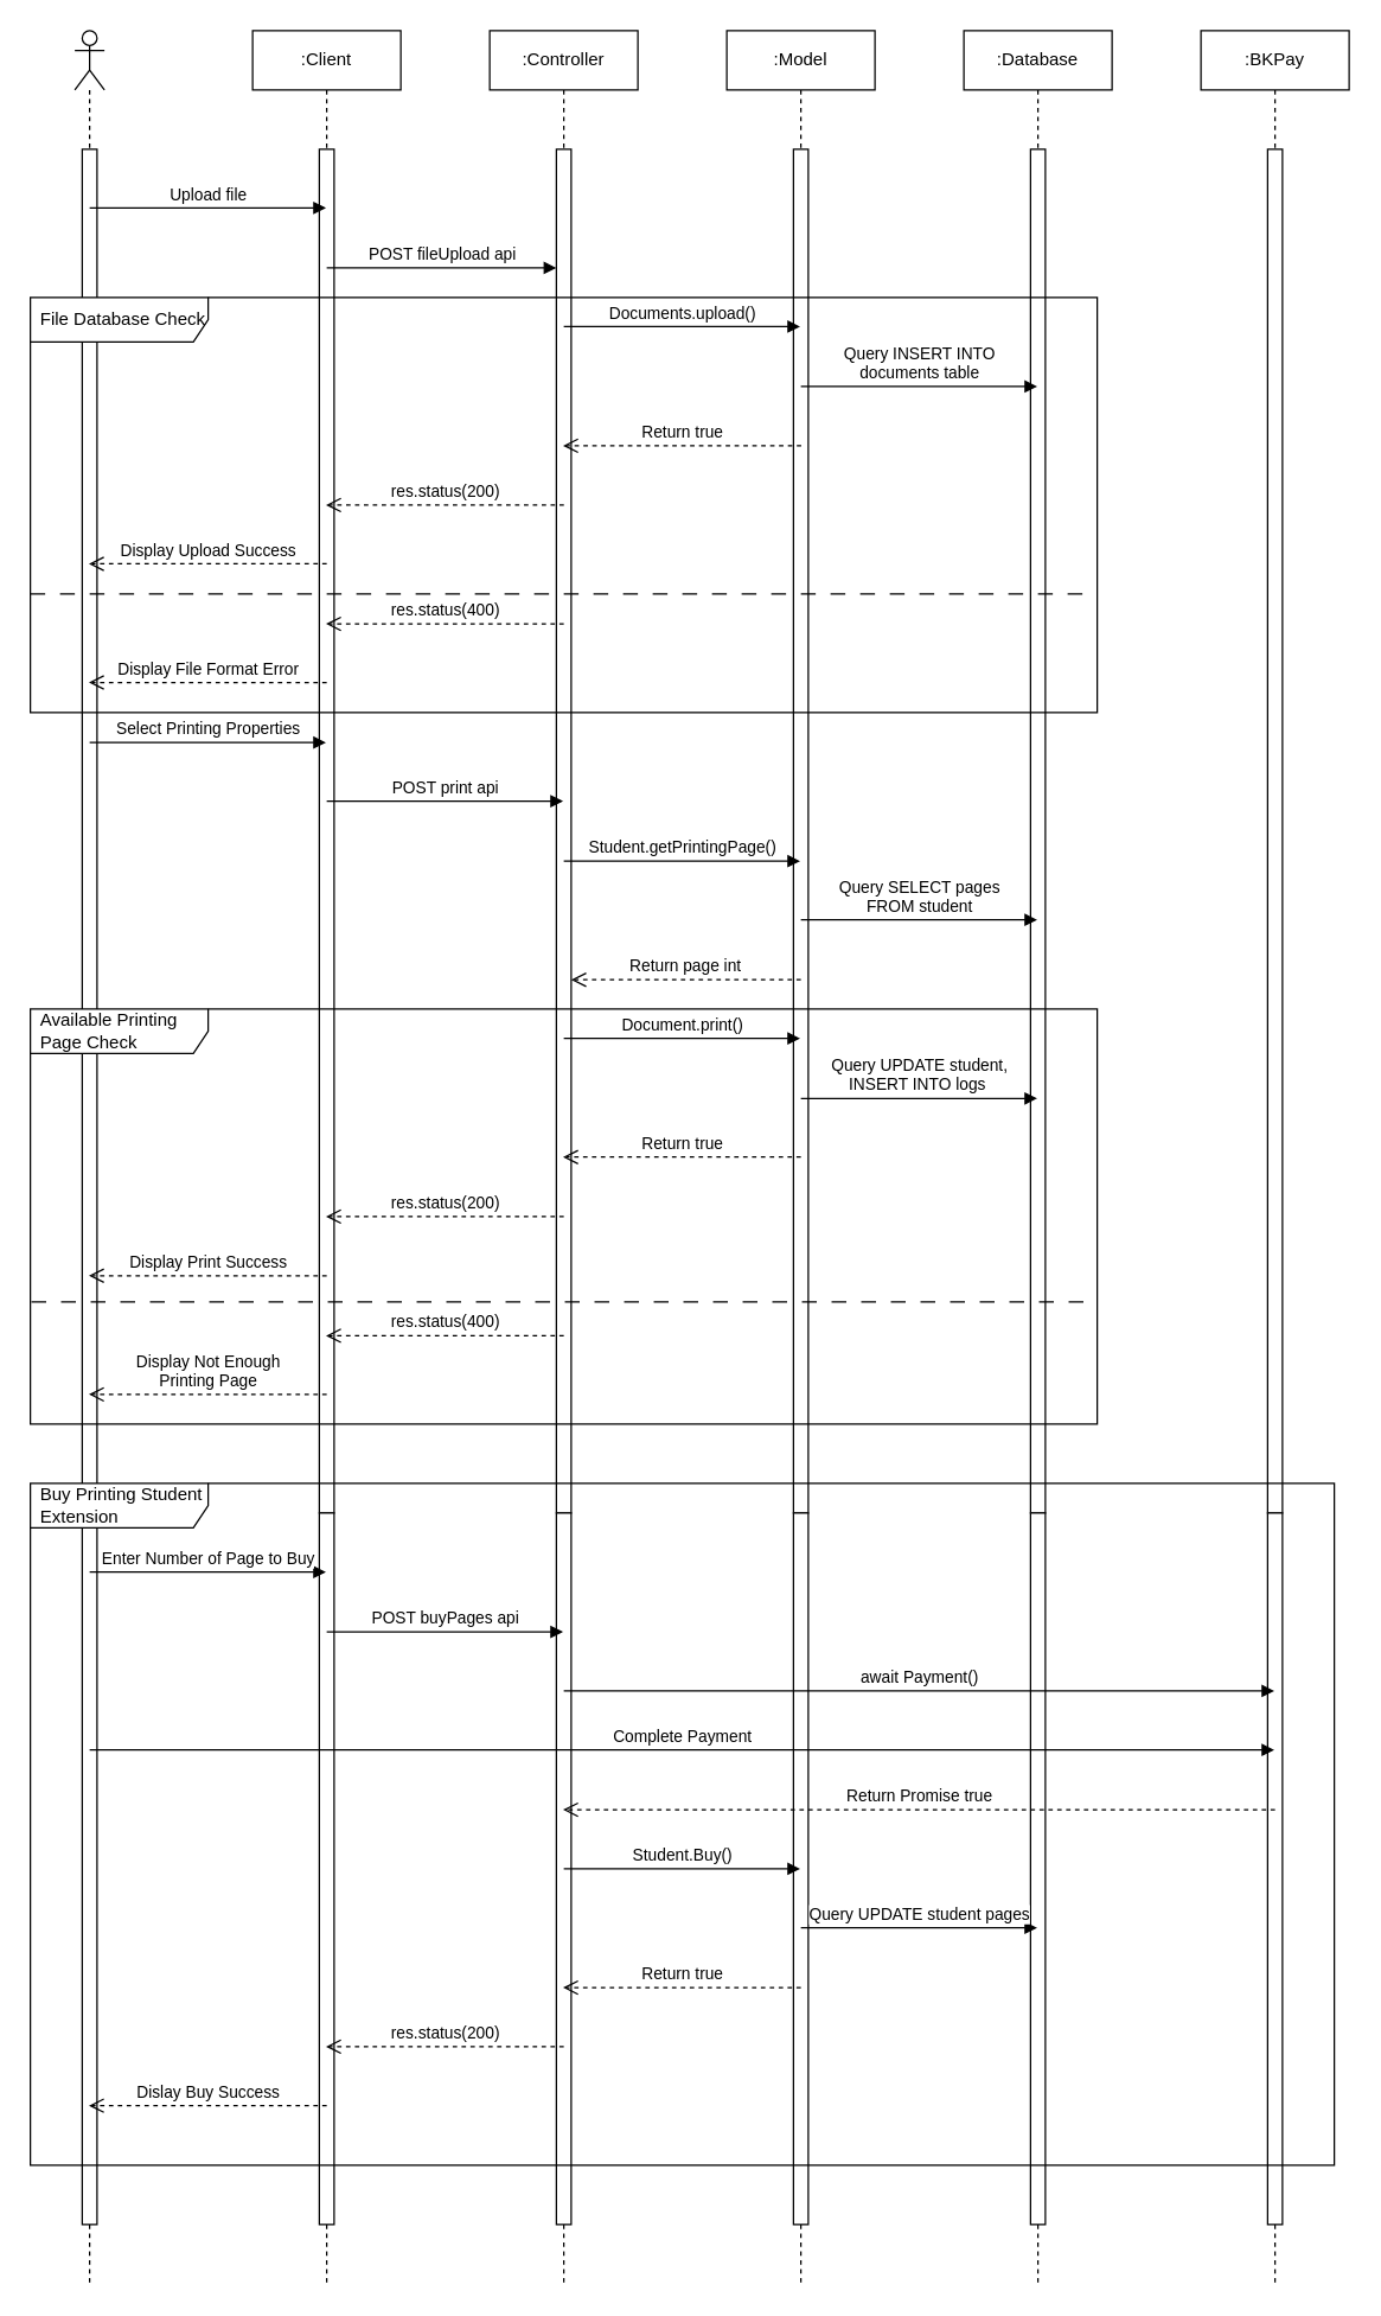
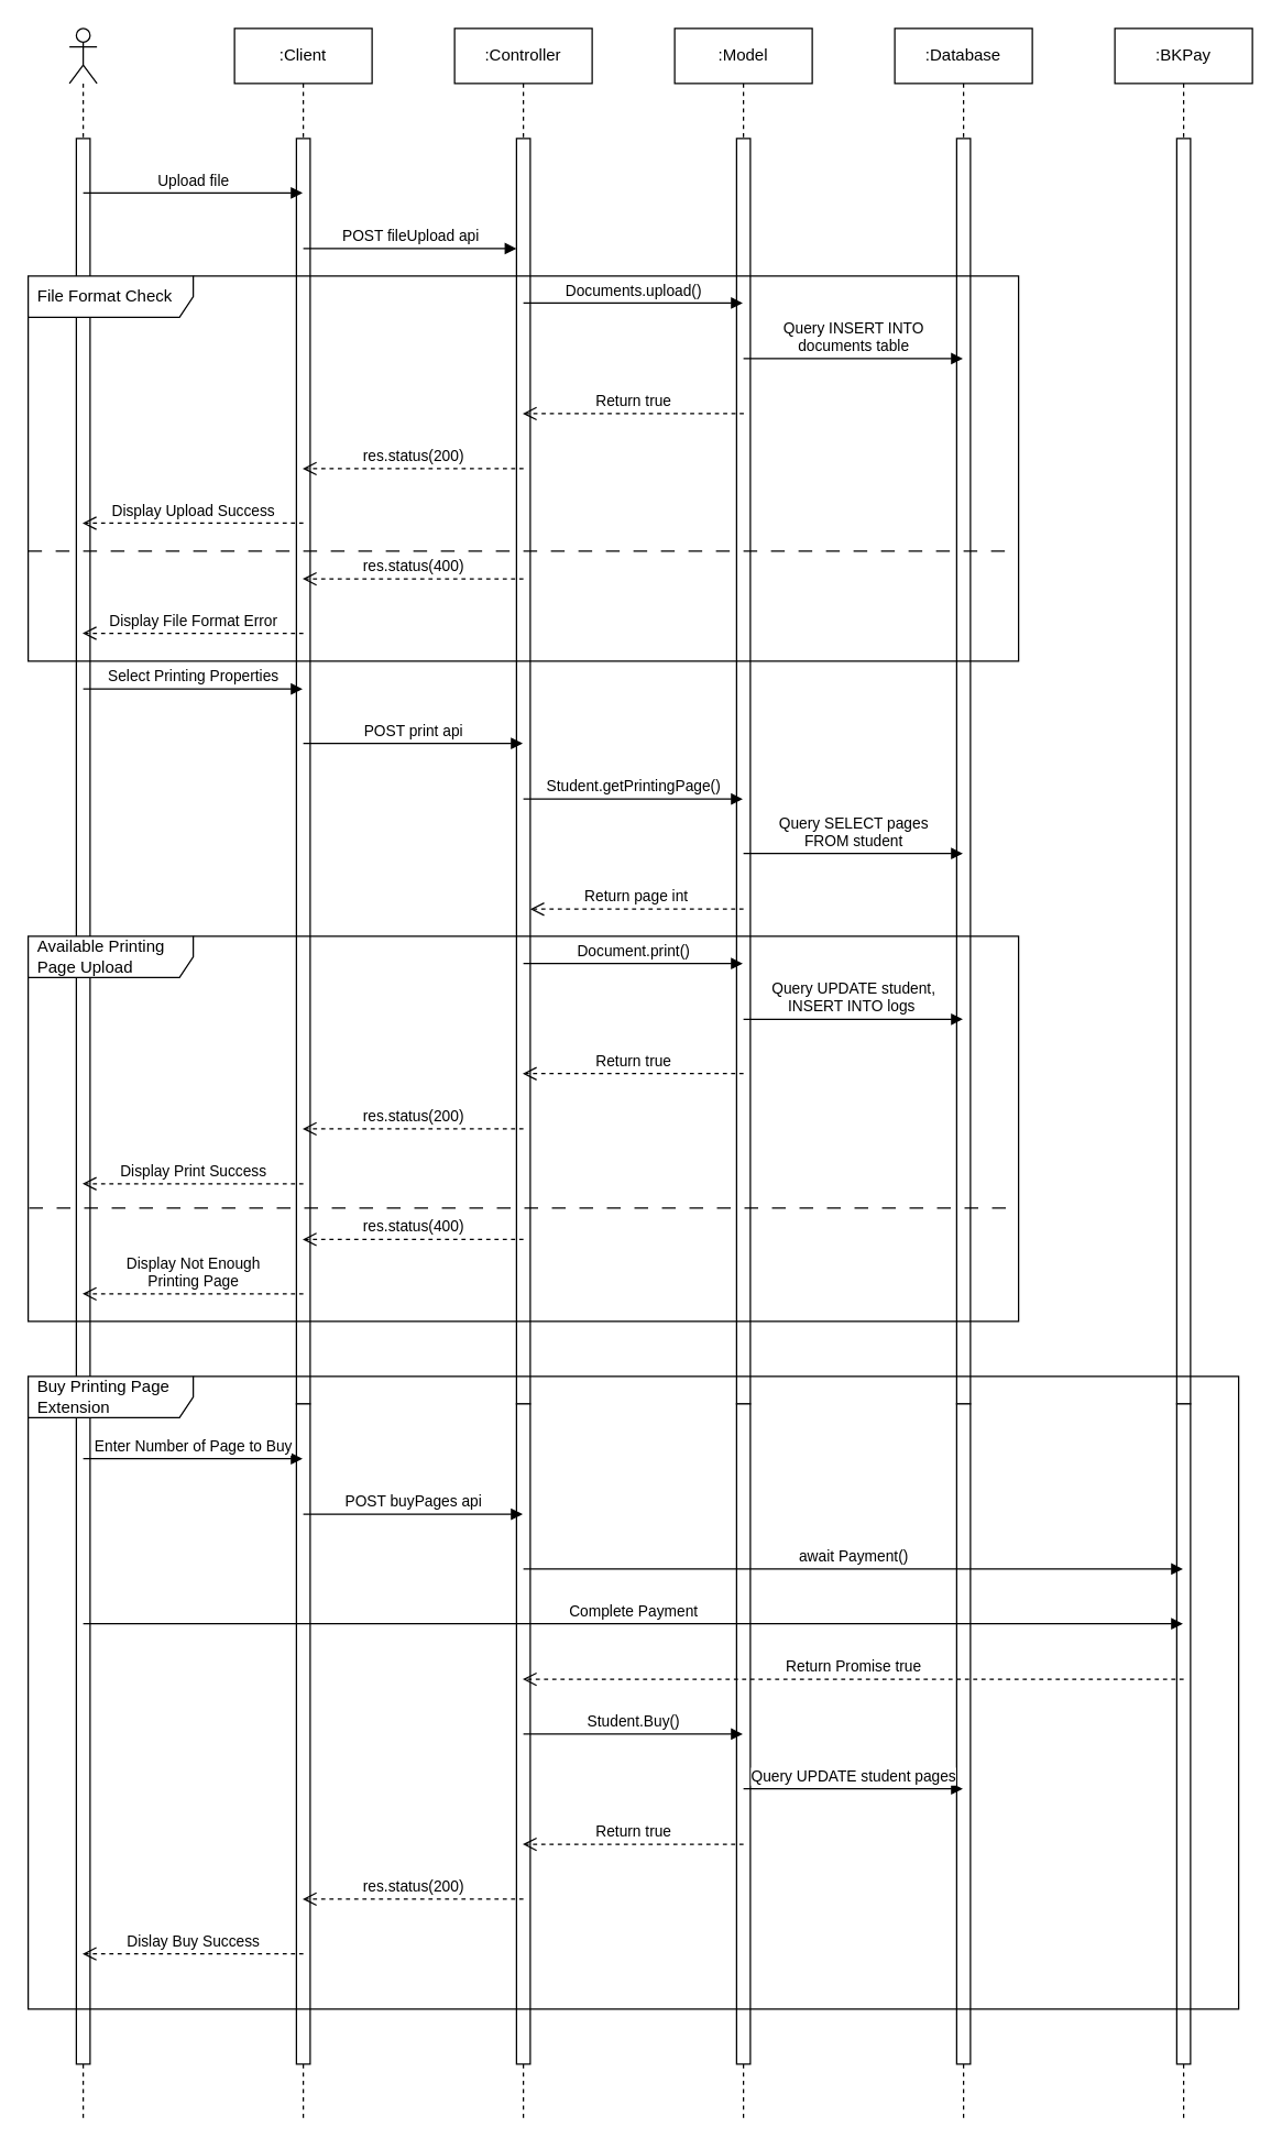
- <mxCell id="51" value="File Database Check" style="shape=umlFrame;whiteSpace=wrap;html=1;width=120;height=30;boundedLbl=1;verticalAlign=middle;align=left;spacingLeft=5;" vertex="1" parent="1"><mxGeometry x="20" y="200" width="720" height="280" as="geometry" /></mxCell>
+ <mxCell id="51" value="File Format Check" style="shape=umlFrame;whiteSpace=wrap;html=1;width=120;height=30;boundedLbl=1;verticalAlign=middle;align=left;spacingLeft=5;" vertex="1" parent="1"><mxGeometry x="20" y="200" width="720" height="280" as="geometry" /></mxCell>
- <mxCell id="53" value="Available Printing Page Check" style="shape=umlFrame;whiteSpace=wrap;html=1;width=120;height=30;boundedLbl=1;verticalAlign=middle;align=left;spacingLeft=5;" vertex="1" parent="1"><mxGeometry x="20" y="680" width="720" height="280" as="geometry" /></mxCell>
+ <mxCell id="53" value="Available Printing Page Upload" style="shape=umlFrame;whiteSpace=wrap;html=1;width=120;height=30;boundedLbl=1;verticalAlign=middle;align=left;spacingLeft=5;" vertex="1" parent="1"><mxGeometry x="20" y="680" width="720" height="280" as="geometry" /></mxCell>
- <mxCell id="55" value="Buy Printing Student Extension" style="shape=umlFrame;whiteSpace=wrap;html=1;width=120;height=30;boundedLbl=1;verticalAlign=middle;align=left;spacingLeft=5;" vertex="1" parent="1"><mxGeometry x="20" y="1000" width="880" height="460" as="geometry" /></mxCell>
+ <mxCell id="55" value="Buy Printing Page Extension" style="shape=umlFrame;whiteSpace=wrap;html=1;width=120;height=30;boundedLbl=1;verticalAlign=middle;align=left;spacingLeft=5;" vertex="1" parent="1"><mxGeometry x="20" y="1000" width="880" height="460" as="geometry" /></mxCell>
